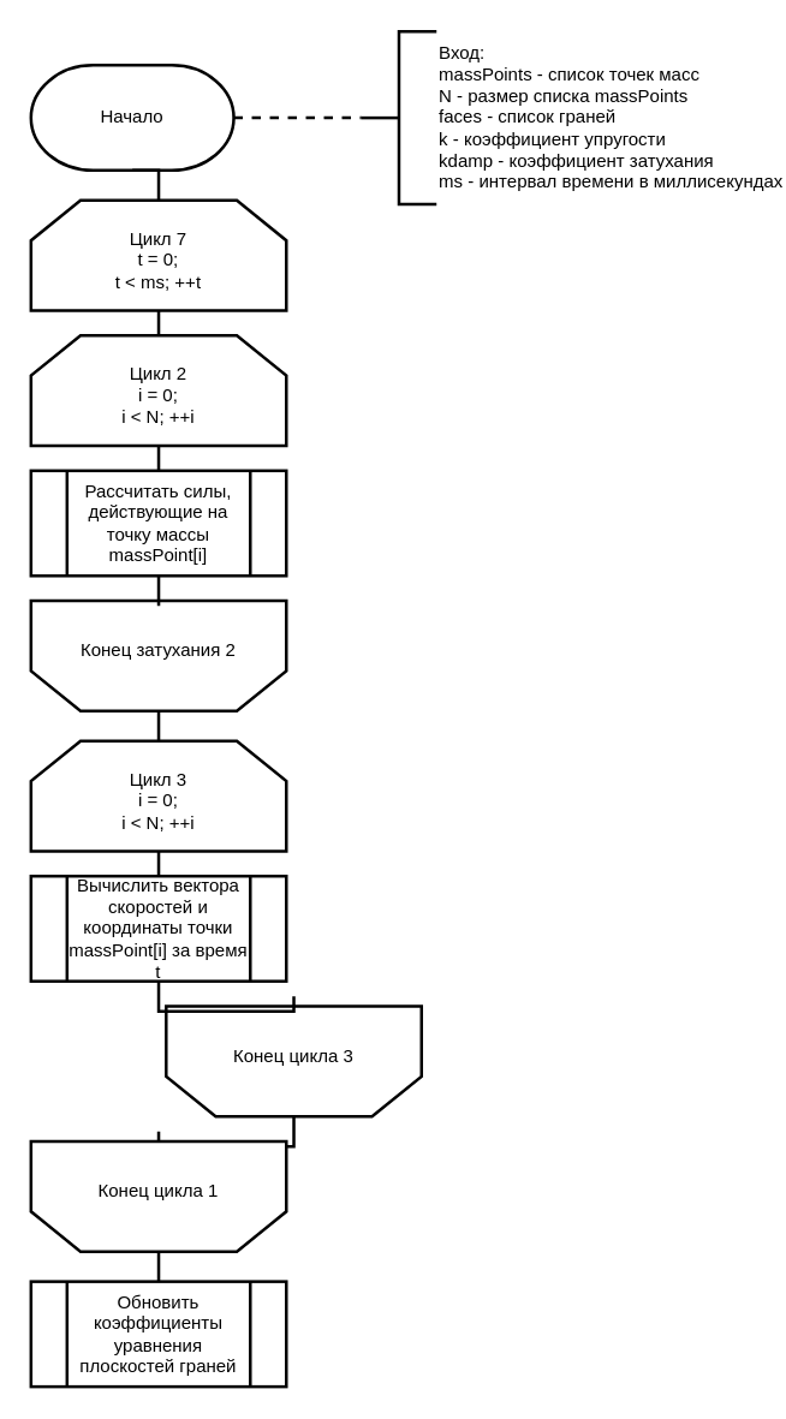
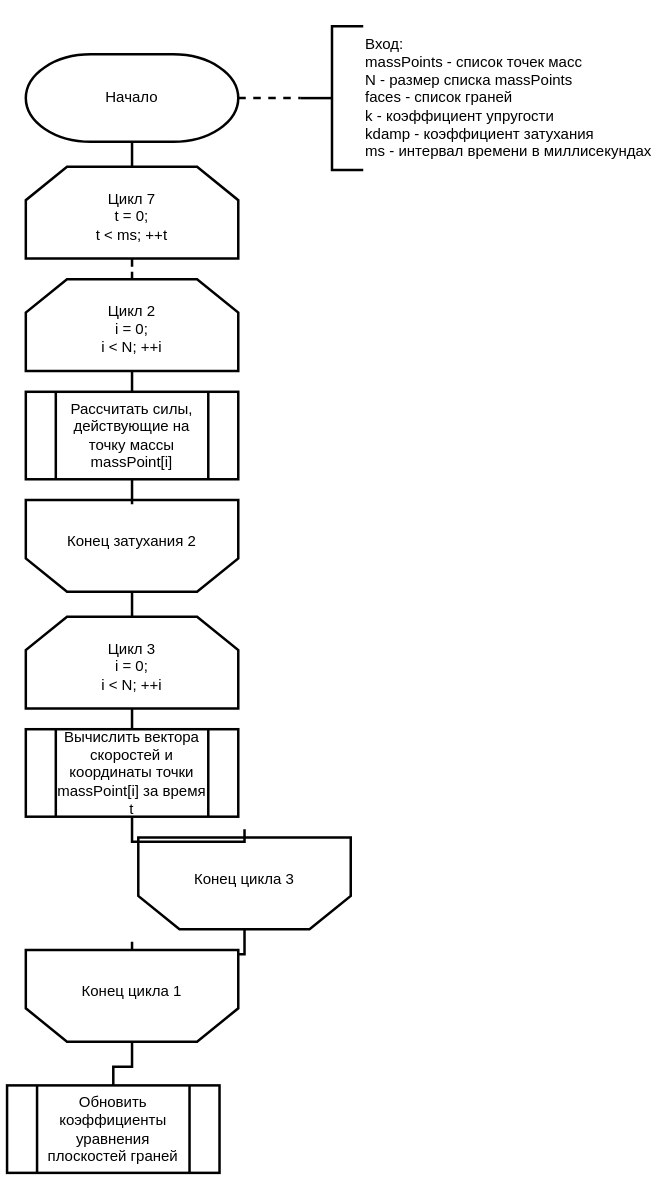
- <mxCell id="3" value="Начало" style="strokeWidth=2;html=1;shape=mxgraph.flowchart.terminator;whiteSpace=wrap;rounded=0;" parent="1" vertex="1"><mxGeometry x="20" y="43" width="135" height="70" as="geometry" /></mxCell>
+ <mxCell id="3" value="Начало" style="strokeWidth=2;html=1;shape=mxgraph.flowchart.terminator;whiteSpace=wrap;rounded=0;" parent="1" vertex="1"><mxGeometry x="20" y="43" width="170" height="70" as="geometry" /></mxCell>
- <mxCell id="5" style="edgeStyle=orthogonalEdgeStyle;rounded=0;orthogonalLoop=1;jettySize=auto;html=1;exitX=0.5;exitY=0;exitDx=0;exitDy=0;exitPerimeter=0;strokeWidth=2;endArrow=none;endFill=0;" parent="1" source="6" target="19" edge="1"><mxGeometry relative="1" as="geometry" /></mxCell>
+ <mxCell id="5" style="edgeStyle=orthogonalEdgeStyle;rounded=0;orthogonalLoop=1;jettySize=auto;html=1;exitX=0.5;exitY=0;exitDx=0;exitDy=0;exitPerimeter=0;strokeWidth=2;endArrow=none;endFill=0;dashed=1;" parent="1" source="6" target="19" edge="1"><mxGeometry relative="1" as="geometry" /></mxCell>
- <mxCell id="22" value="Обновить коэффициенты уравнения плоскостей граней" style="verticalLabelPosition=middle;verticalAlign=middle;html=1;shape=process;whiteSpace=wrap;rounded=0;size=0.14;arcSize=6;strokeWidth=2;labelPosition=center;align=center;" vertex="1" parent="1"><mxGeometry x="20" y="853" width="170" height="70" as="geometry" /></mxCell>
+ <mxCell id="22" value="Обновить коэффициенты уравнения плоскостей граней" style="verticalLabelPosition=middle;verticalAlign=middle;html=1;shape=process;whiteSpace=wrap;rounded=0;size=0.14;arcSize=6;strokeWidth=2;labelPosition=center;align=center;" vertex="1" parent="1"><mxGeometry x="5" y="868" width="170" height="70" as="geometry" /></mxCell>
